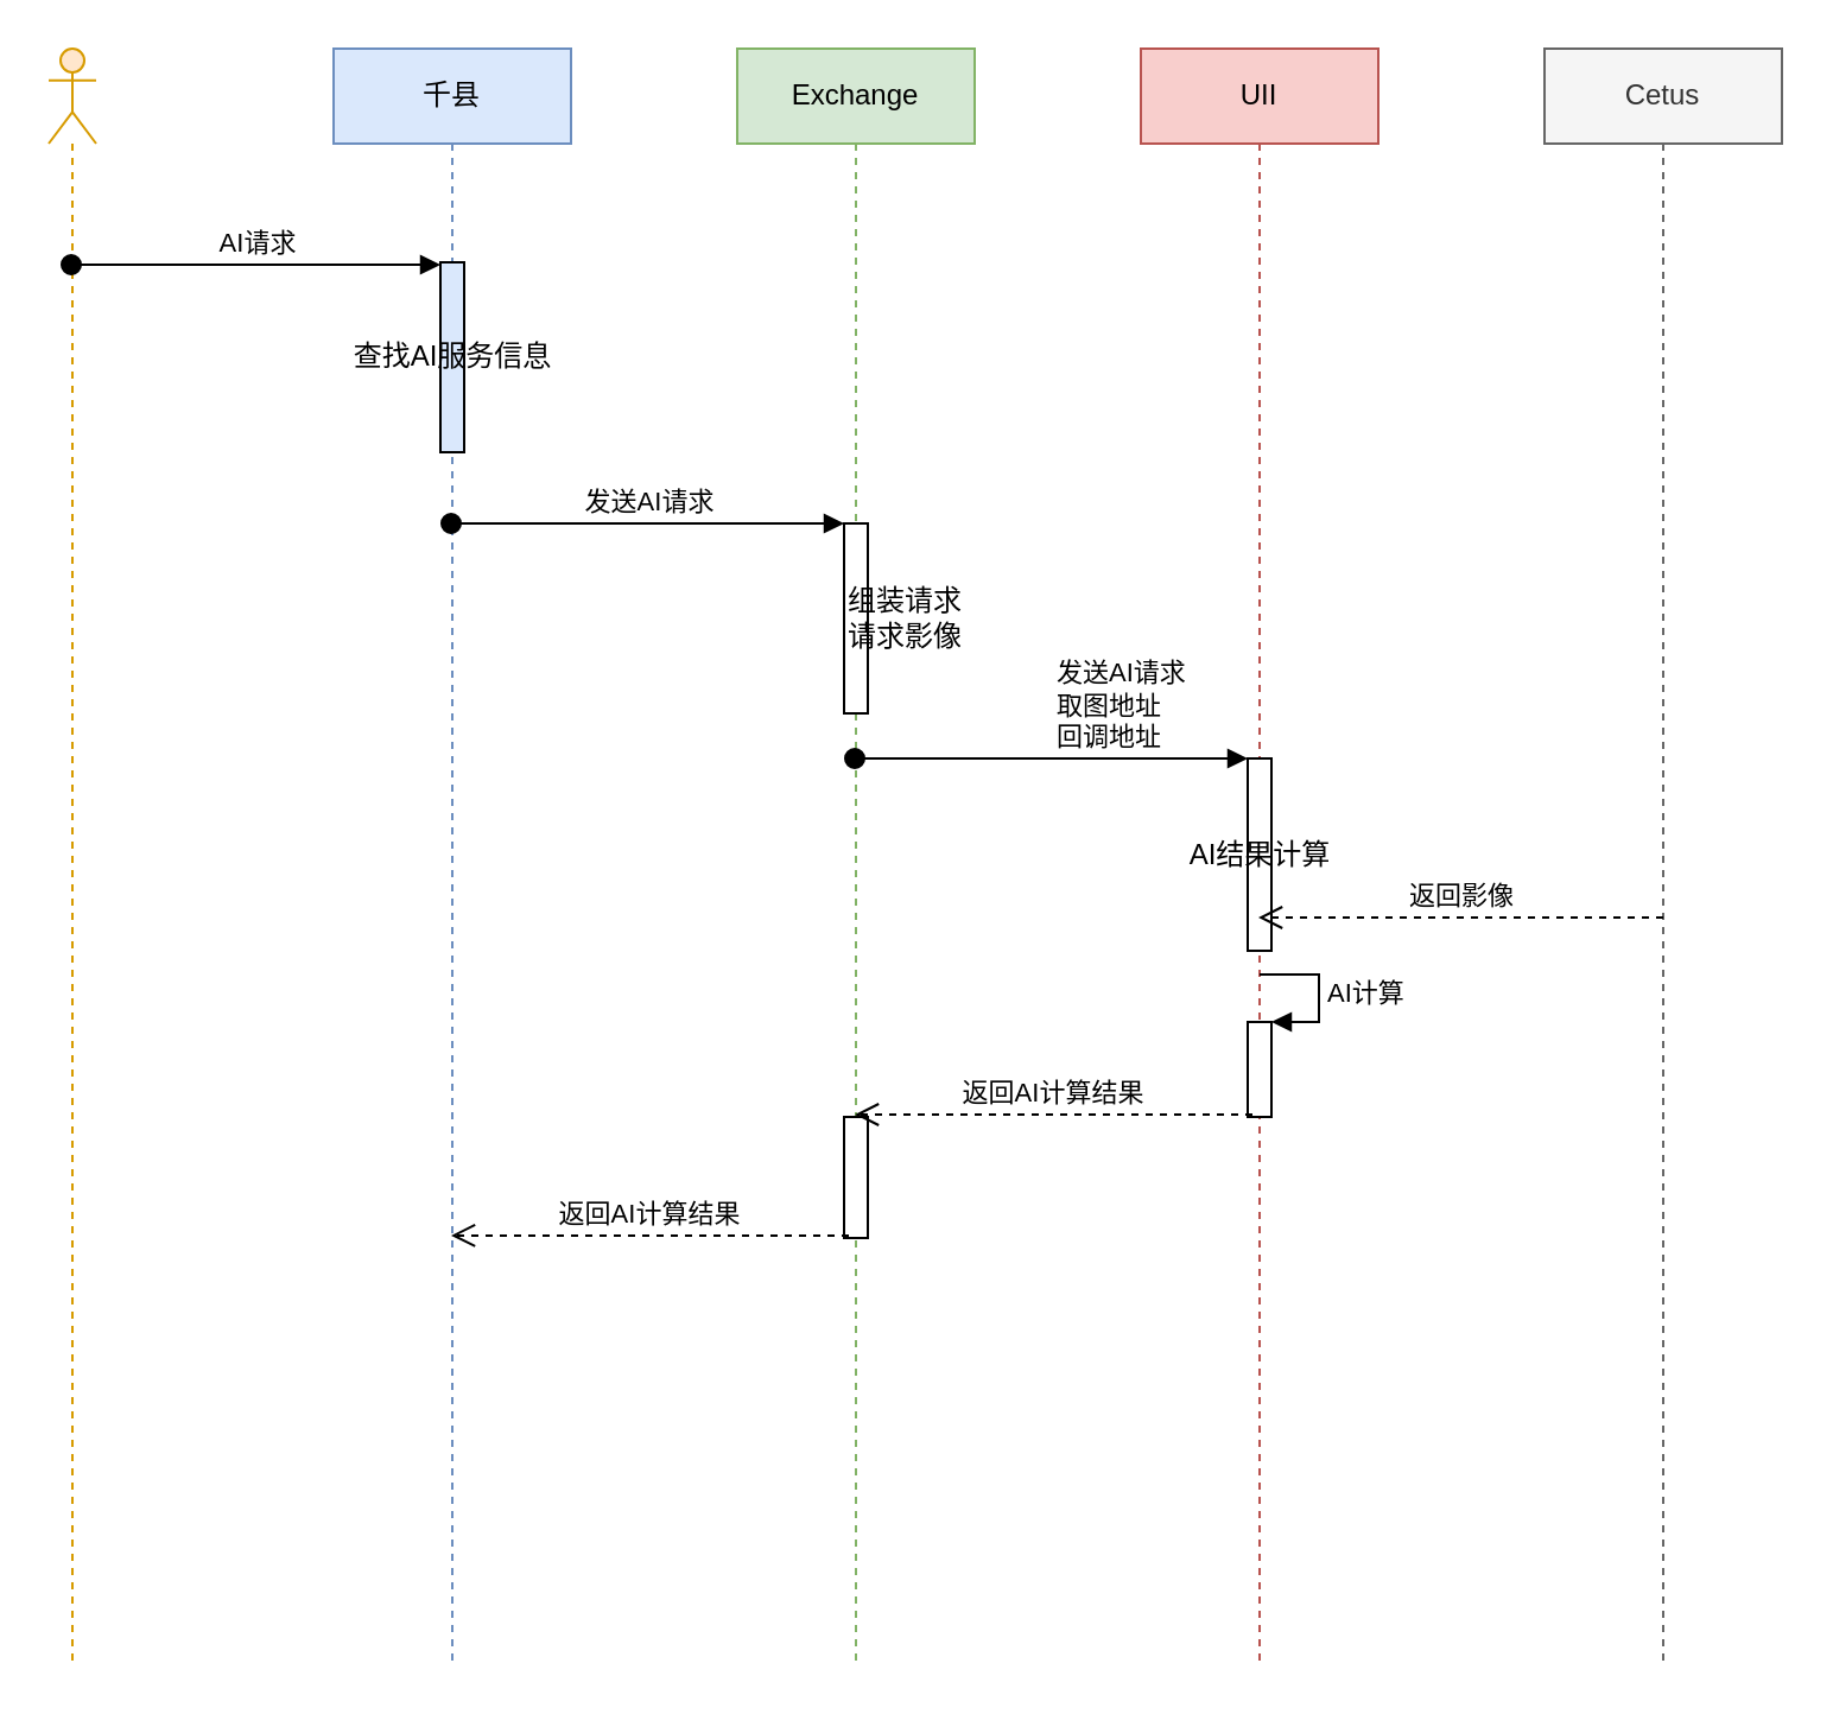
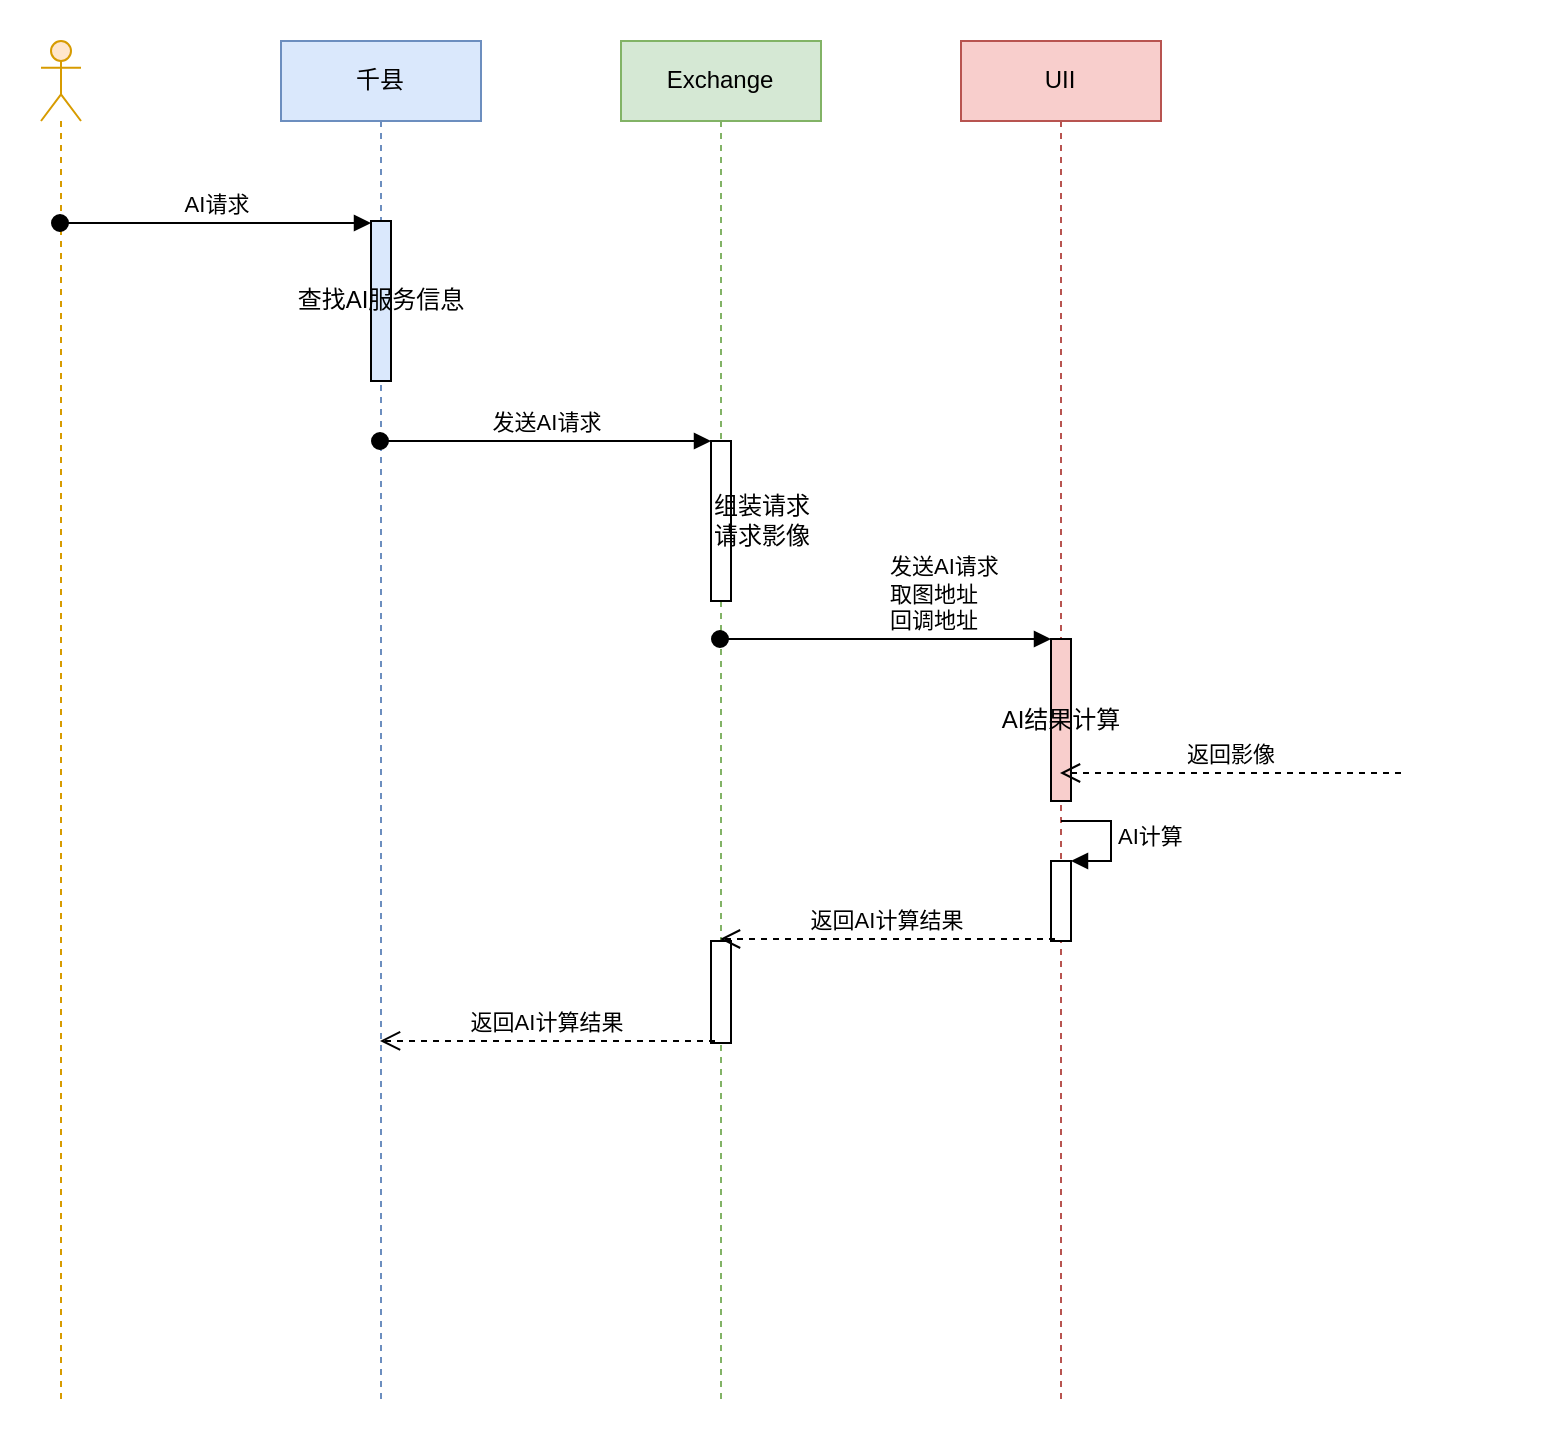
- <mxCell id="10" value="AI结果计算" style="html=1;points=[];perimeter=orthogonalPerimeter;" parent="9" vertex="1"><mxGeometry x="45" y="299" width="10" height="81" as="geometry" /></mxCell>
+ <mxCell id="10" value="AI结果计算" style="html=1;points=[];perimeter=orthogonalPerimeter;fillColor=#f8cecc;" parent="9" vertex="1"><mxGeometry x="45" y="299" width="10" height="81" as="geometry" /></mxCell>
- <mxCell id="13" value="Cetus" style="shape=umlLifeline;perimeter=lifelinePerimeter;whiteSpace=wrap;html=1;container=1;collapsible=0;recursiveResize=0;outlineConnect=0;fillColor=#f5f5f5;strokeColor=#666666;fontColor=#333333;" parent="2" vertex="1"><mxGeometry x="630" width="100" height="680" as="geometry" /></mxCell>
